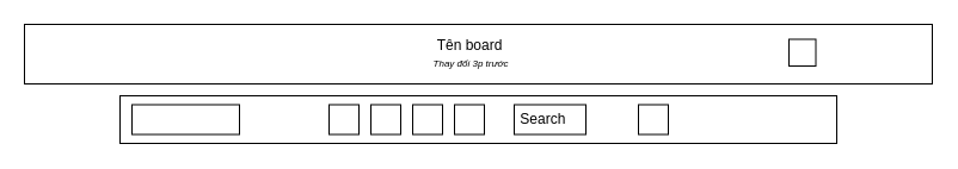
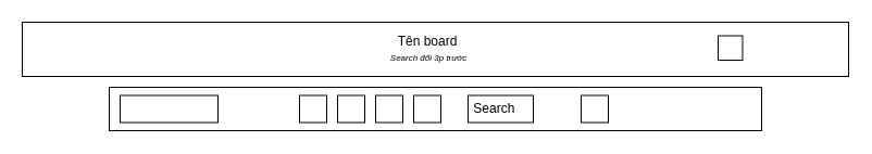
- <mxCell id="12" value="&lt;font style=&quot;font-size: 8px&quot;&gt;&lt;i&gt;Thay đổi 3p trước&lt;/i&gt;&lt;/font&gt;" style="text;html=1;strokeColor=none;fillColor=none;align=center;verticalAlign=middle;whiteSpace=wrap;rounded=0;hachureGap=4;pointerEvents=0;strokeWidth=1;" vertex="1" parent="1"><mxGeometry x="339" y="42.25" width="110" height="20" as="geometry" /></mxCell>
+ <mxCell id="12" value="&lt;font style=&quot;font-size: 8px&quot;&gt;&lt;i&gt;Search đổi 3p trước&lt;/i&gt;&lt;/font&gt;" style="text;html=1;strokeColor=none;fillColor=none;align=center;verticalAlign=middle;whiteSpace=wrap;rounded=0;hachureGap=4;pointerEvents=0;strokeWidth=1;" vertex="1" parent="1"><mxGeometry x="339" y="42.25" width="110" height="20" as="geometry" /></mxCell>
